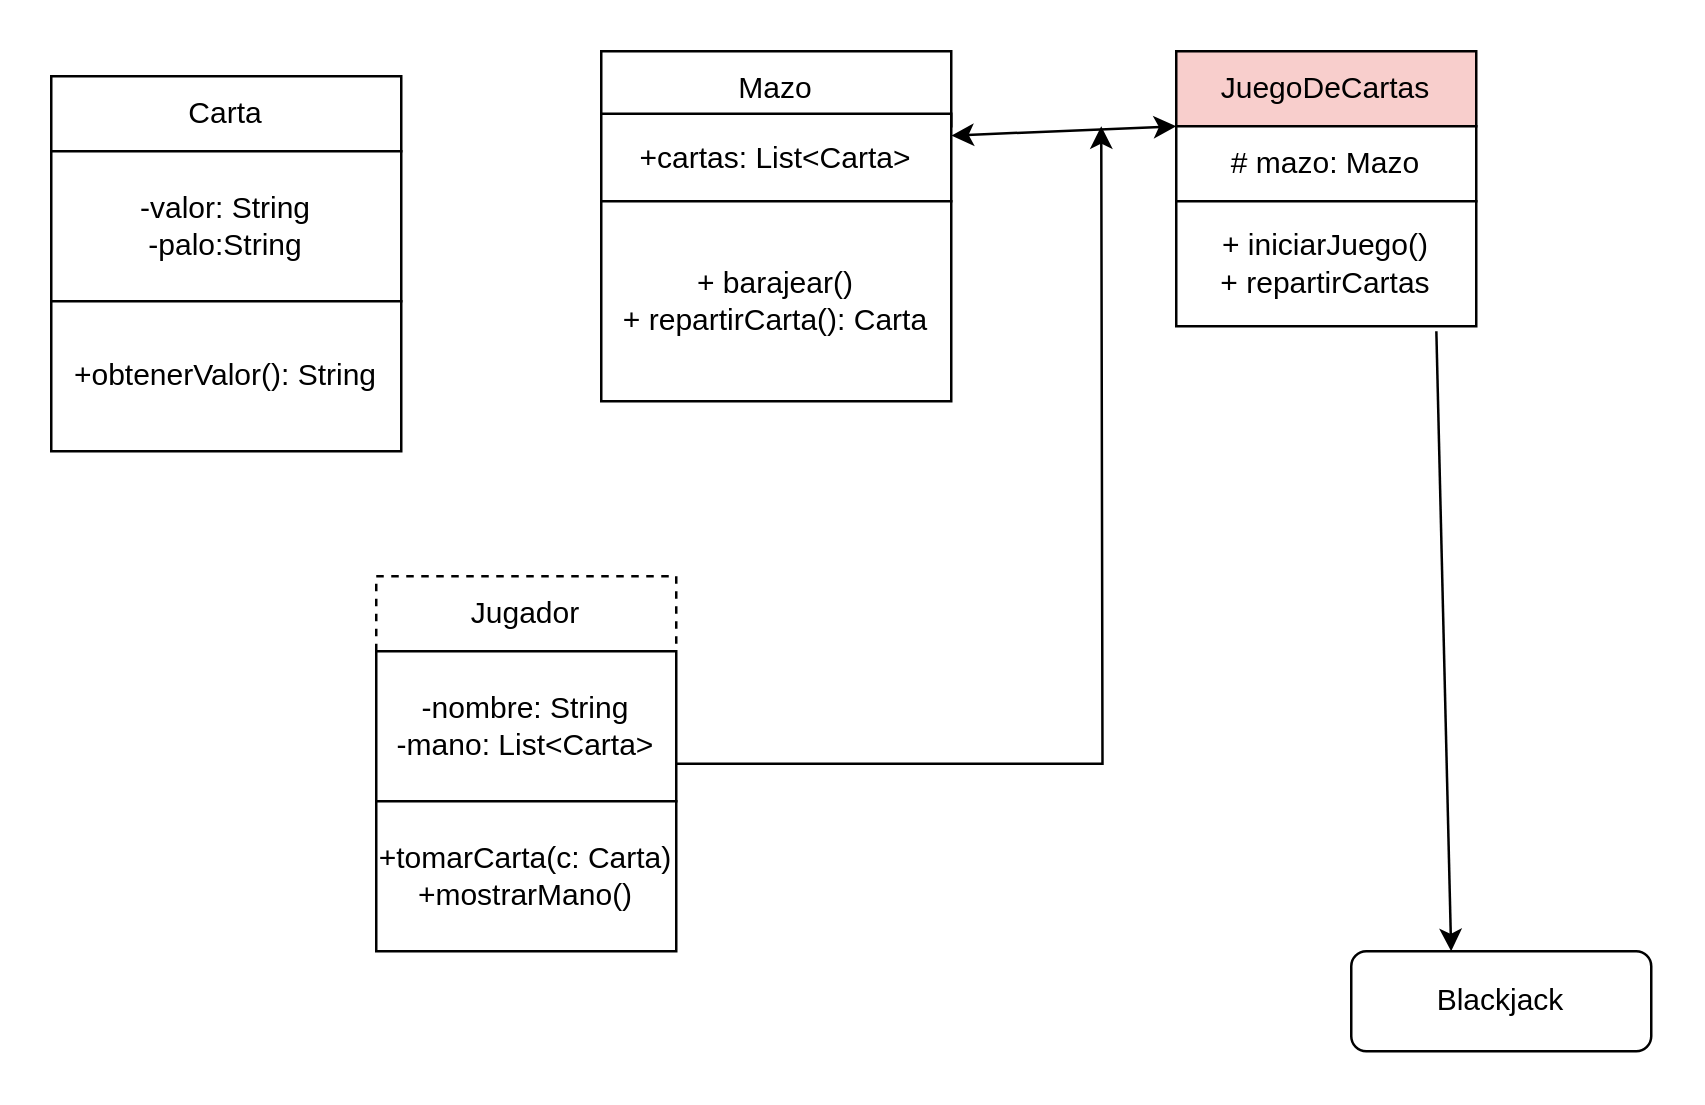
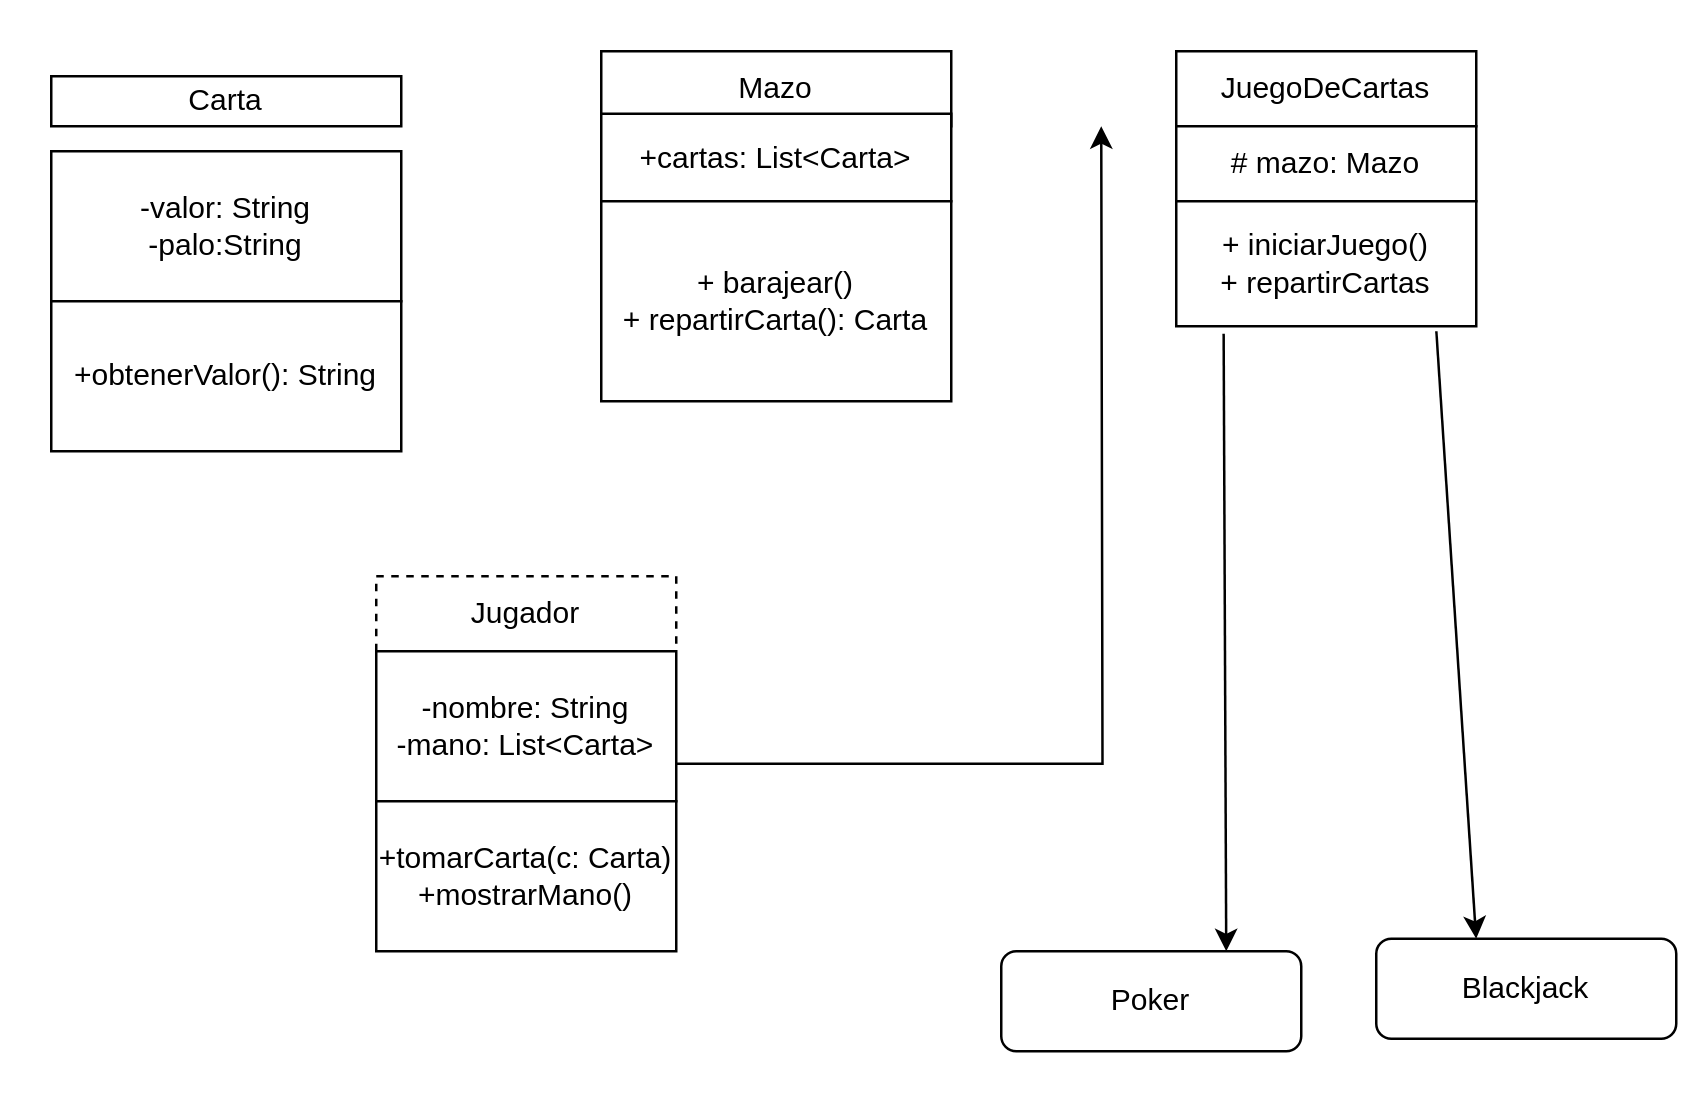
- <mxCell id="3" value="JuegoDeCartas" style="rounded=0;whiteSpace=wrap;html=1;fillColor=#f8cecc;" vertex="1" parent="2"><mxGeometry width="120" height="30" as="geometry" /></mxCell>
+ <mxCell id="3" value="JuegoDeCartas" style="rounded=0;whiteSpace=wrap;html=1;" vertex="1" parent="2"><mxGeometry width="120" height="30" as="geometry" /></mxCell>
- <mxCell id="19" value="Carta" style="rounded=0;whiteSpace=wrap;html=1;" vertex="1" parent="1"><mxGeometry x="20" y="30" width="140" height="30" as="geometry" /></mxCell>
+ <mxCell id="19" value="Carta" style="rounded=0;whiteSpace=wrap;html=1;" vertex="1" parent="1"><mxGeometry x="20" y="30" width="140" height="20" as="geometry" /></mxCell>
- <mxCell id="10" value="" style="endArrow=classic;startArrow=classic;html=1;rounded=0;exitX=1;exitY=0.25;exitDx=0;exitDy=0;entryX=0;entryY=0;entryDx=0;entryDy=0;" edge="1" parent="1" source="8" target="4"><mxGeometry width="50" height="50" relative="1" as="geometry"><mxPoint x="410" y="100" as="sourcePoint" /><mxPoint x="460" y="50" as="targetPoint" /></mxGeometry></mxCell>
+ <mxCell id="13" value="" style="endArrow=classic;html=1;rounded=0;entryX=0.75;entryY=0;entryDx=0;entryDy=0;exitX=0.158;exitY=1.06;exitDx=0;exitDy=0;exitPerimeter=0;" edge="1" parent="1" source="5" target="11"><mxGeometry width="50" height="50" relative="1" as="geometry"><mxPoint x="425" y="210" as="sourcePoint" /><mxPoint x="475" y="160" as="targetPoint" /></mxGeometry></mxCell>
+ <mxCell id="11" value="Poker" style="rounded=1;whiteSpace=wrap;html=1;" vertex="1" parent="1"><mxGeometry x="400" y="380" width="120" height="40" as="geometry" /></mxCell>
- <mxCell id="12" value="Blackjack" style="rounded=1;whiteSpace=wrap;html=1;" vertex="1" parent="1"><mxGeometry x="540" y="380" width="120" height="40" as="geometry" /></mxCell>
+ <mxCell id="12" value="Blackjack" style="rounded=1;whiteSpace=wrap;html=1;" vertex="1" parent="1"><mxGeometry x="550" y="375" width="120" height="40" as="geometry" /></mxCell>
